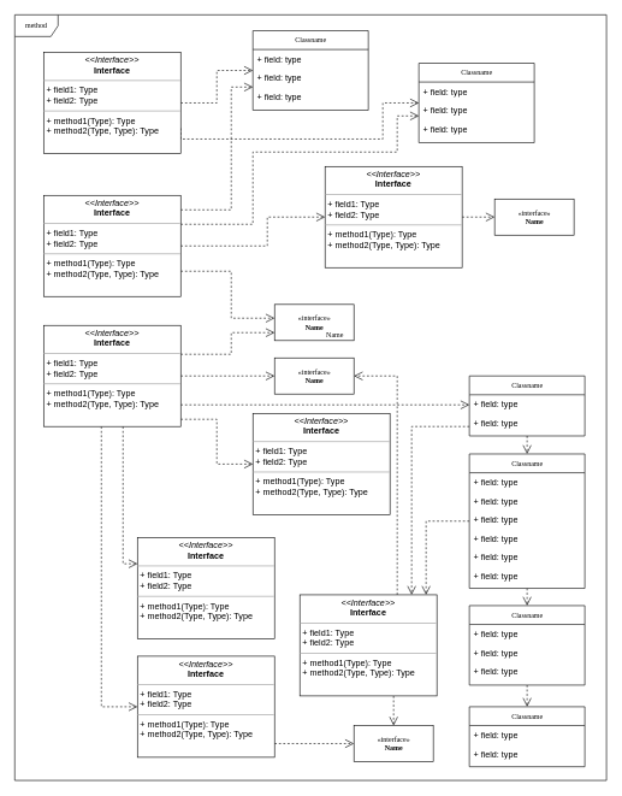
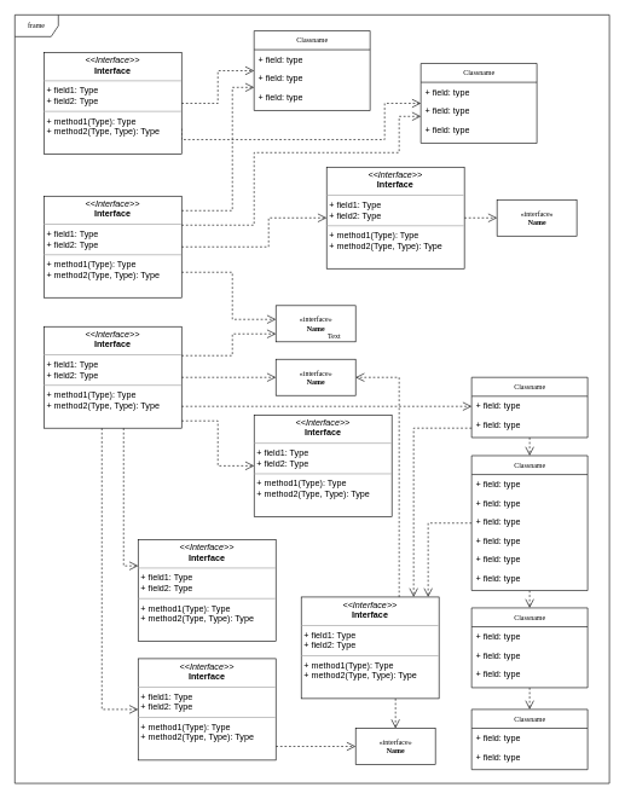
- <mxCell id="2" value="method" style="shape=umlFrame;whiteSpace=wrap;html=1;rounded=0;shadow=0;comic=0;labelBackgroundColor=none;strokeWidth=1;fontFamily=Verdana;fontSize=10;align=center;" parent="1" vertex="1"><mxGeometry x="20" y="20" width="820" height="1060" as="geometry" /></mxCell>
+ <mxCell id="2" value="frame" style="shape=umlFrame;whiteSpace=wrap;html=1;rounded=0;shadow=0;comic=0;labelBackgroundColor=none;strokeWidth=1;fontFamily=Verdana;fontSize=10;align=center;" parent="1" vertex="1"><mxGeometry x="20" y="20" width="820" height="1060" as="geometry" /></mxCell>
- <mxCell id="44" value="Name" style="text;html=1;resizable=0;points=[];autosize=1;align=left;verticalAlign=top;spacingTop=-4;fontSize=10;fontFamily=Verdana;fontColor=#000000;" parent="1" vertex="1"><mxGeometry x="450" y="454" width="40" height="10" as="geometry" /></mxCell>
+ <mxCell id="44" value="Text" style="text;html=1;resizable=0;points=[];autosize=1;align=left;verticalAlign=top;spacingTop=-4;fontSize=10;fontFamily=Verdana;fontColor=#000000;" parent="1" vertex="1"><mxGeometry x="450" y="454" width="40" height="10" as="geometry" /></mxCell>
